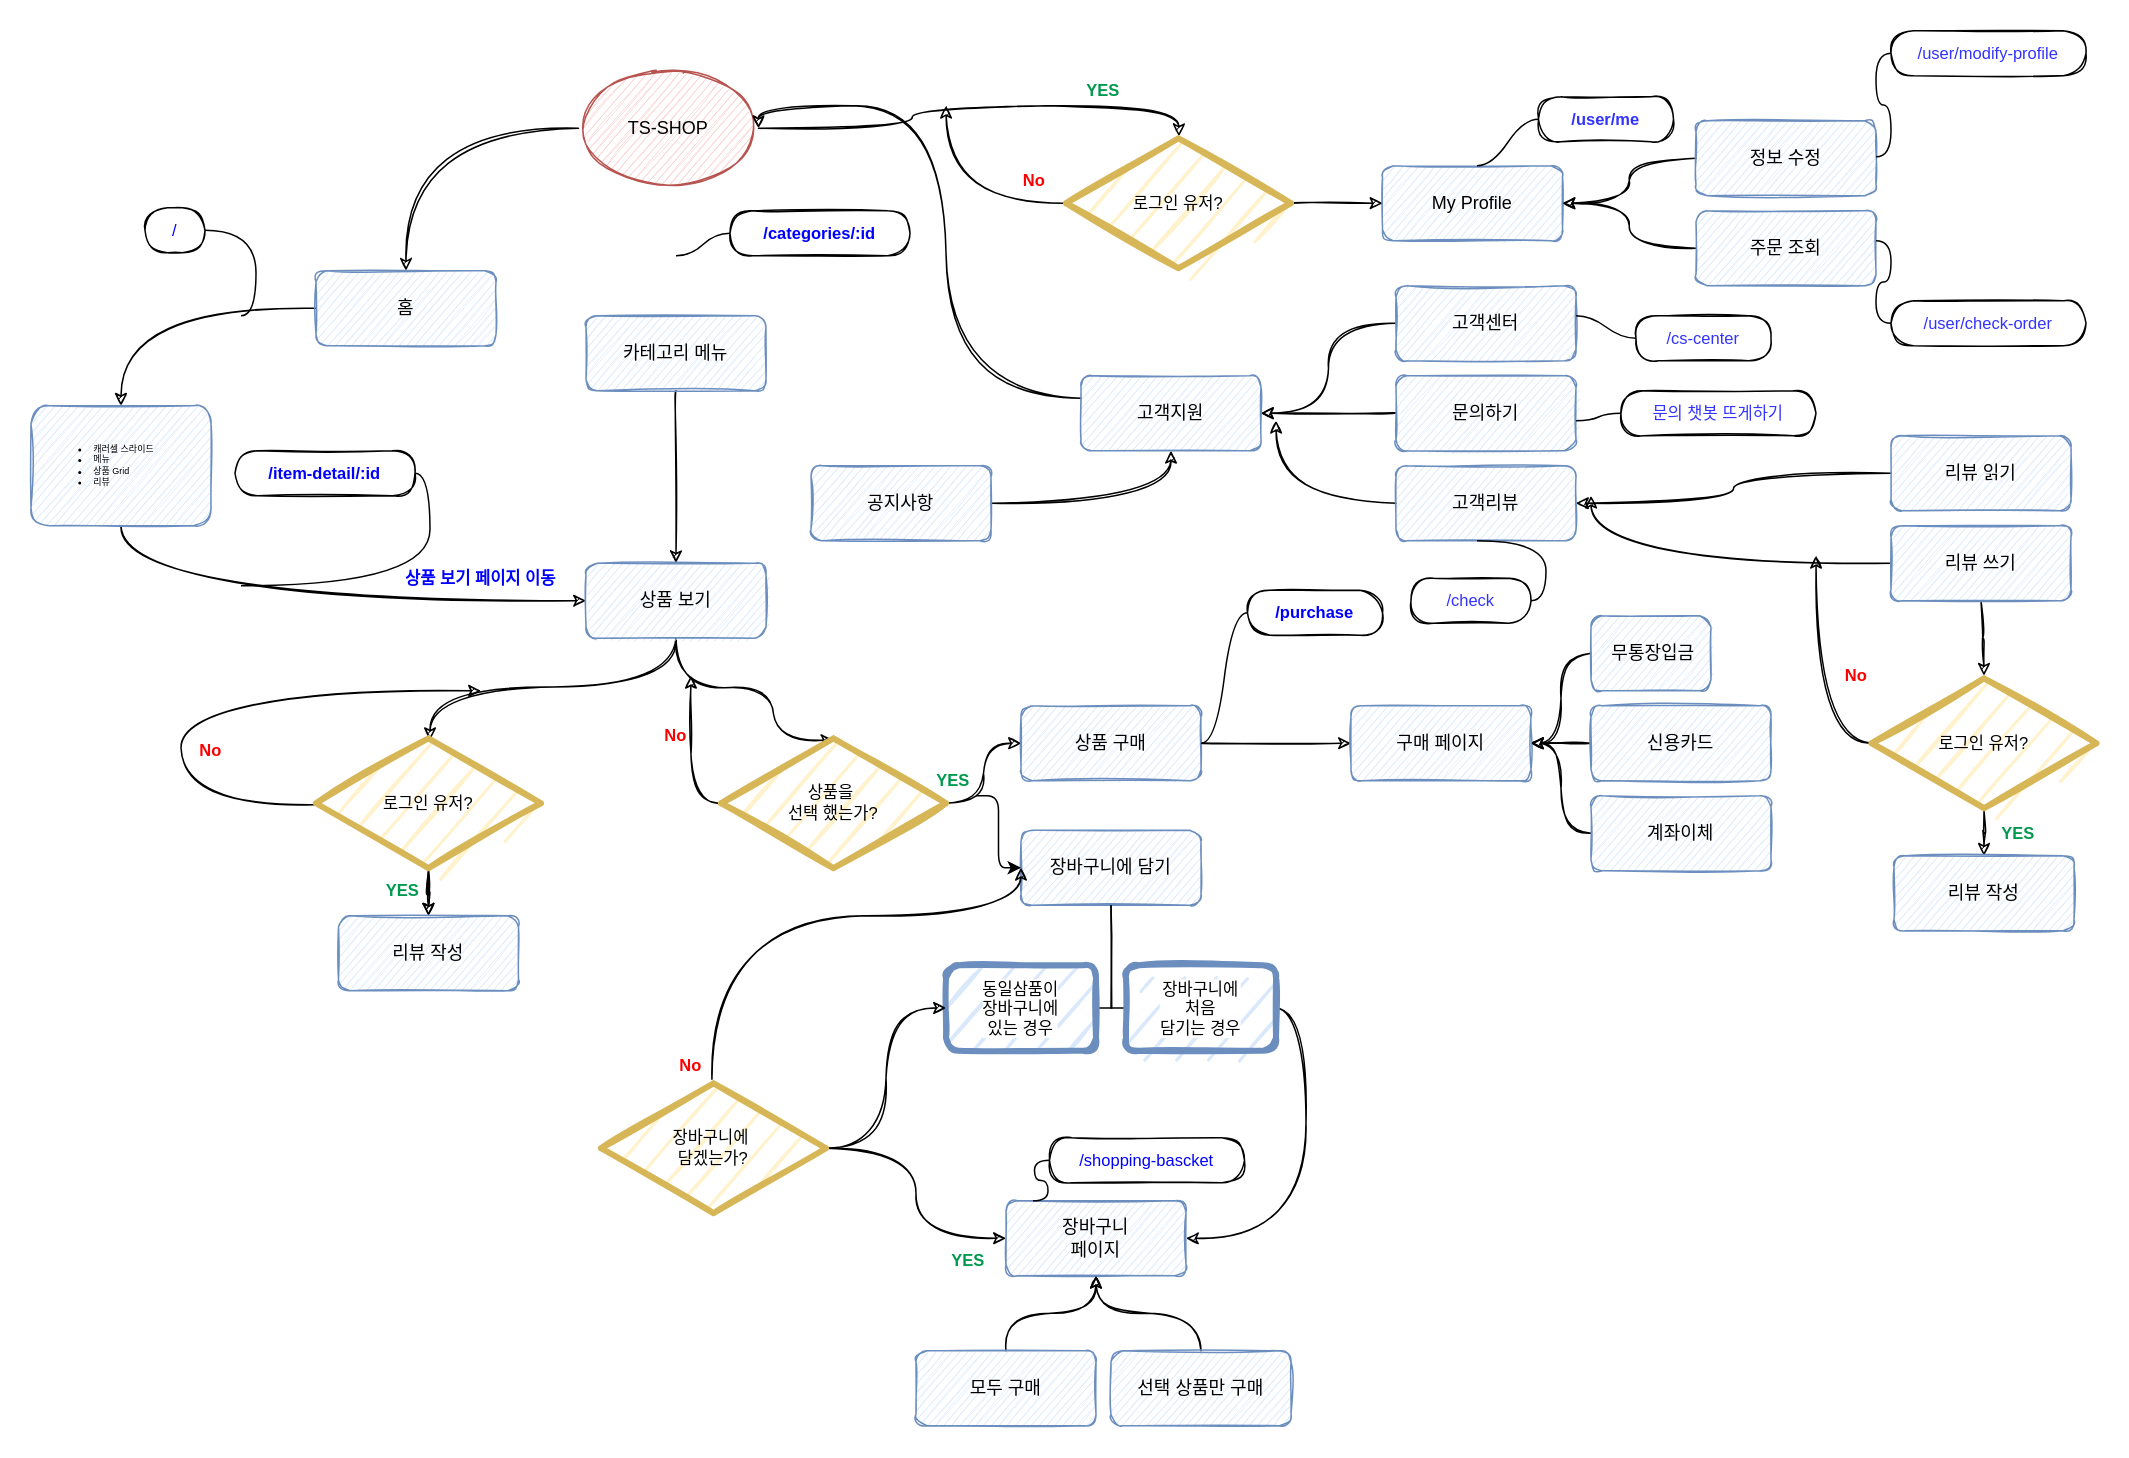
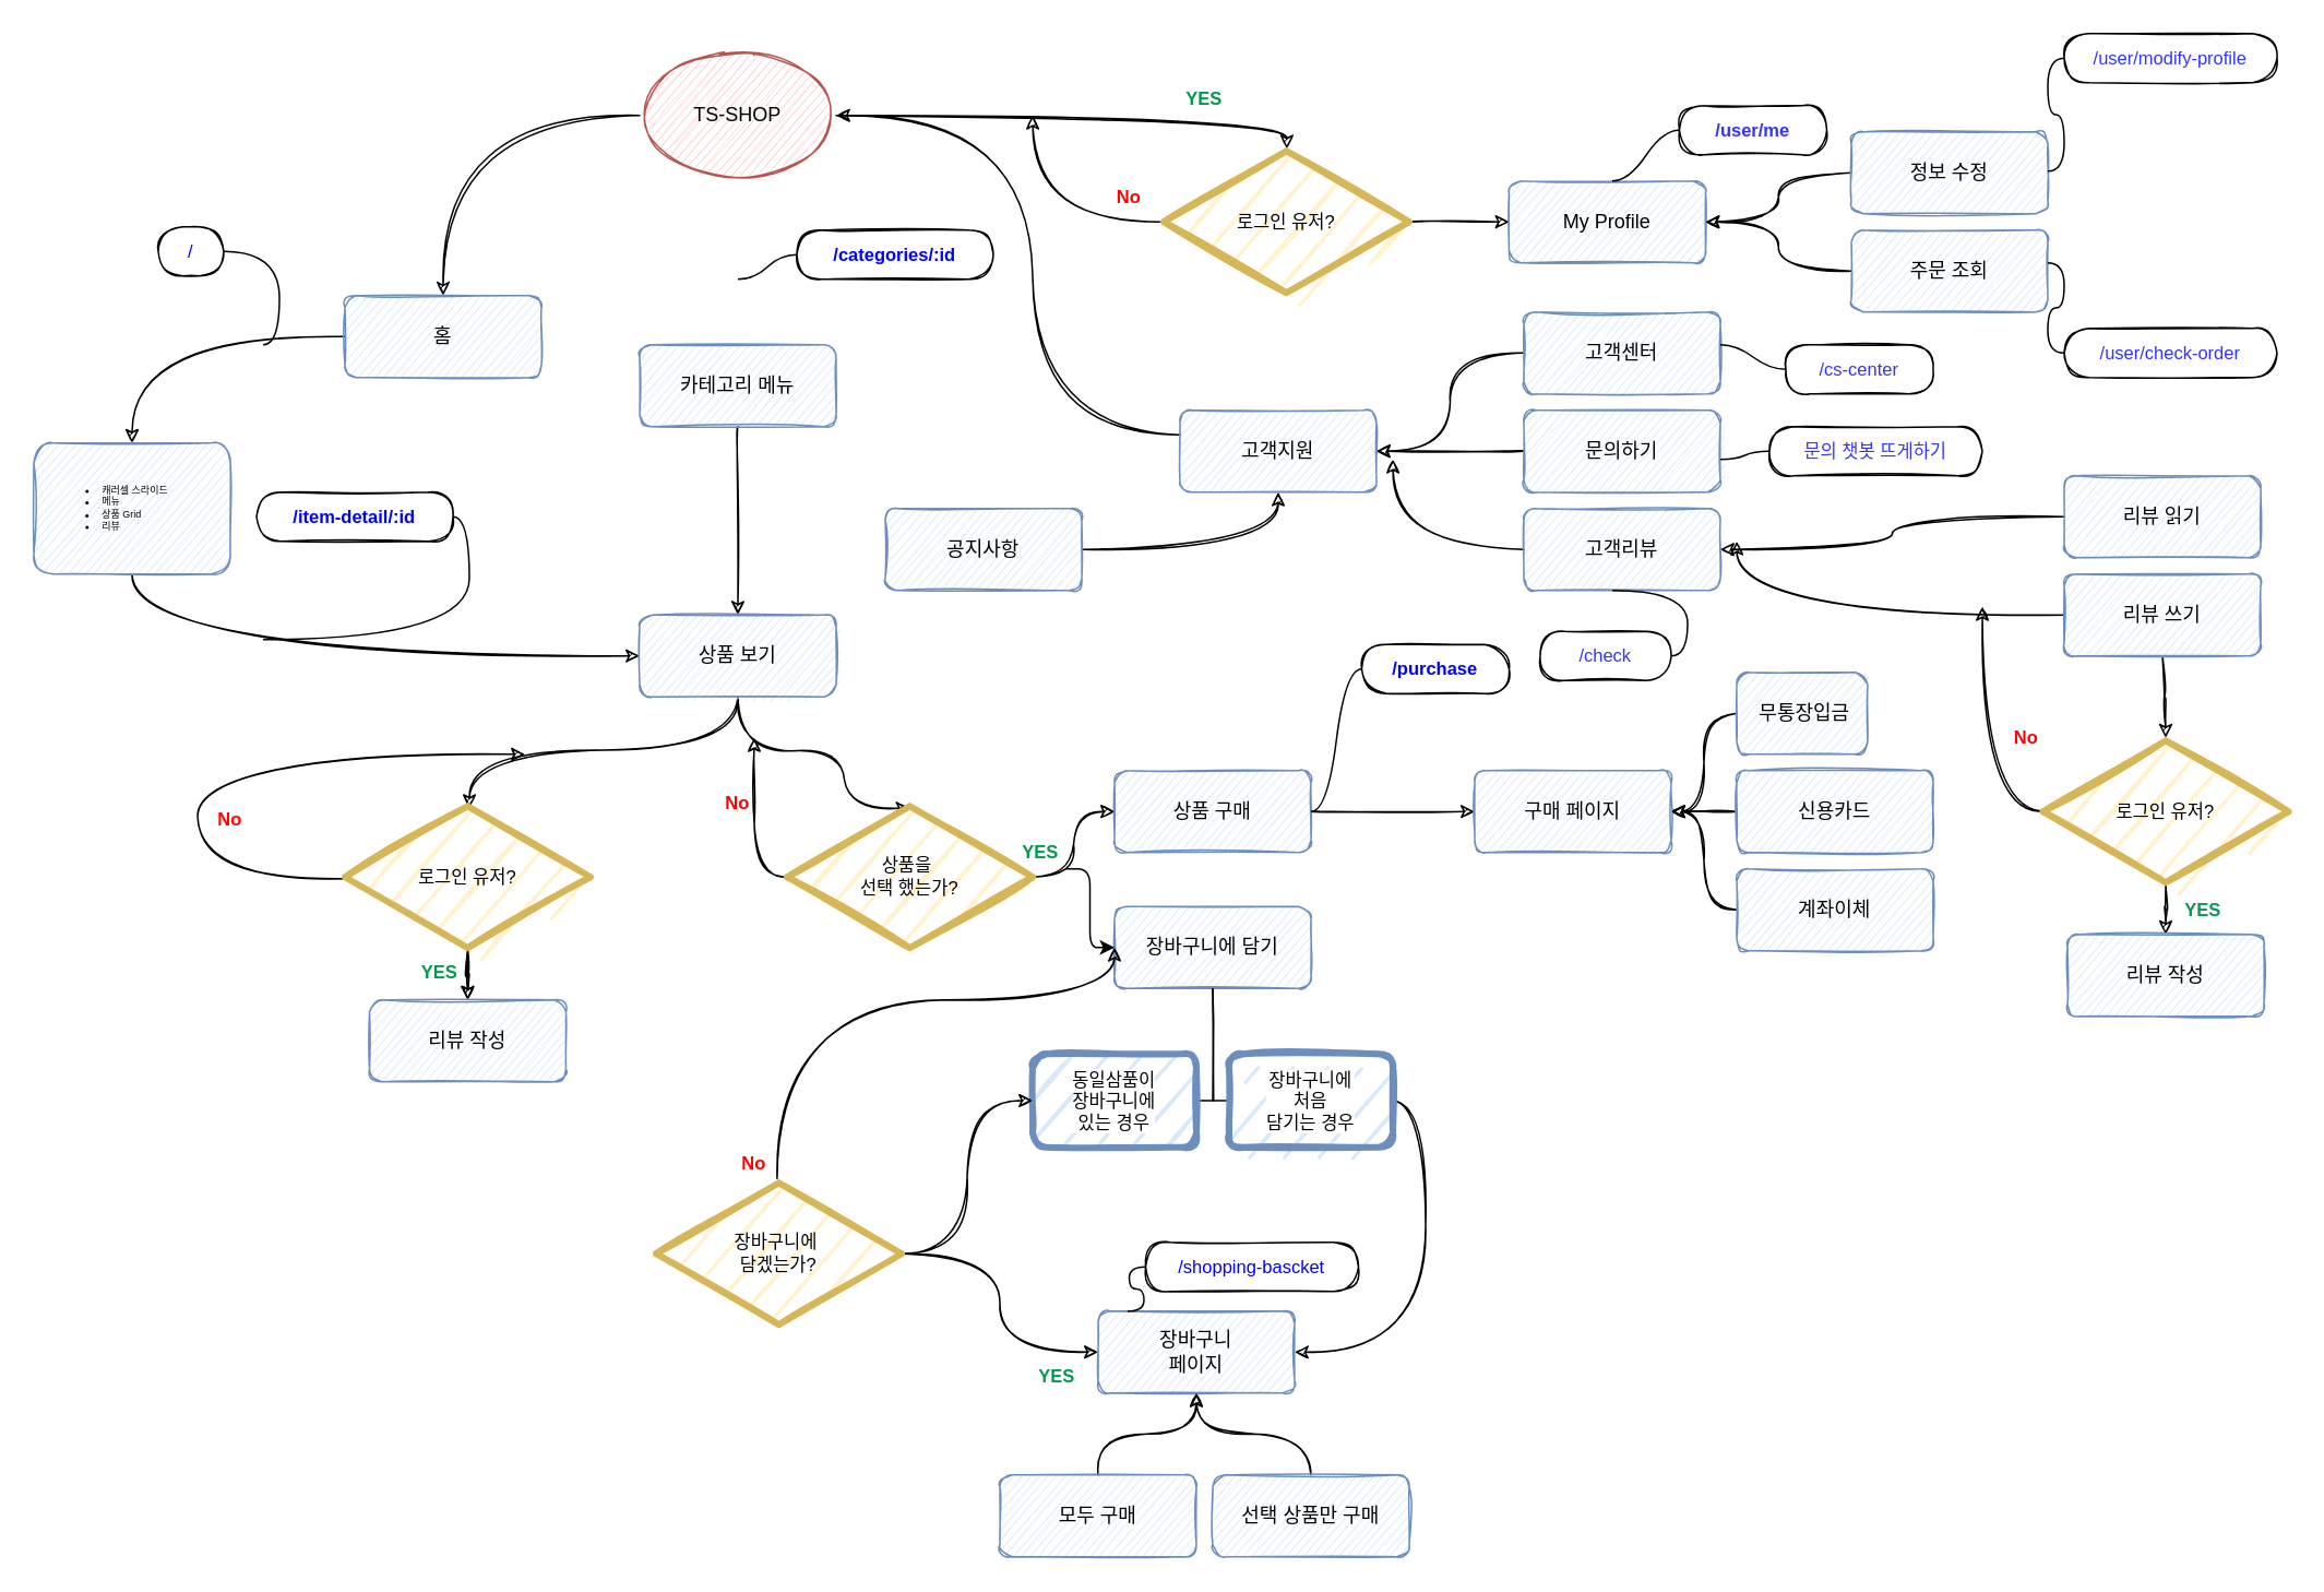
- <mxCell id="4" value="TS-SHOP" style="ellipse;whiteSpace=wrap;html=1;sketch=1;rounded=1;fillColor=#f8cecc;strokeColor=#b85450;" vertex="1" parent="1"><mxGeometry x="385" y="45" width="120" height="80" as="geometry" /></mxCell>
+ <mxCell id="4" value="TS-SHOP" style="ellipse;whiteSpace=wrap;html=1;sketch=1;rounded=1;fillColor=#f8cecc;strokeColor=#b85450;" vertex="1" parent="1"><mxGeometry x="390" y="30" width="120" height="80" as="geometry" /></mxCell>
- <mxCell id="14" value="상품 보기 페이지 이동" style="text;html=1;strokeColor=none;fillColor=none;align=center;verticalAlign=middle;whiteSpace=wrap;rounded=0;sketch=1;fontSize=11;fontColor=#0000FF;fontStyle=1" vertex="1" parent="1"><mxGeometry x="260" y="375" width="120" height="20" as="geometry" /></mxCell>
